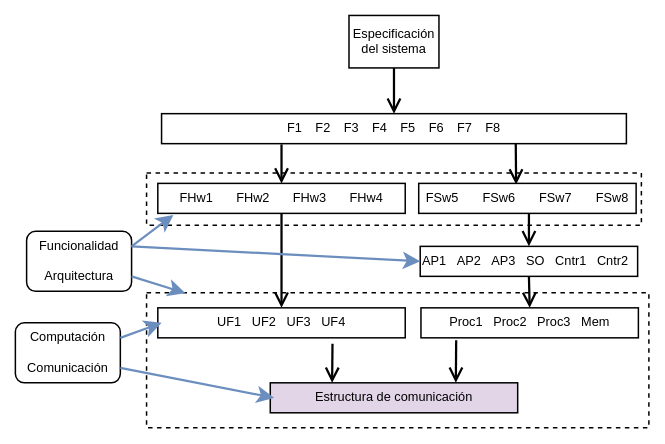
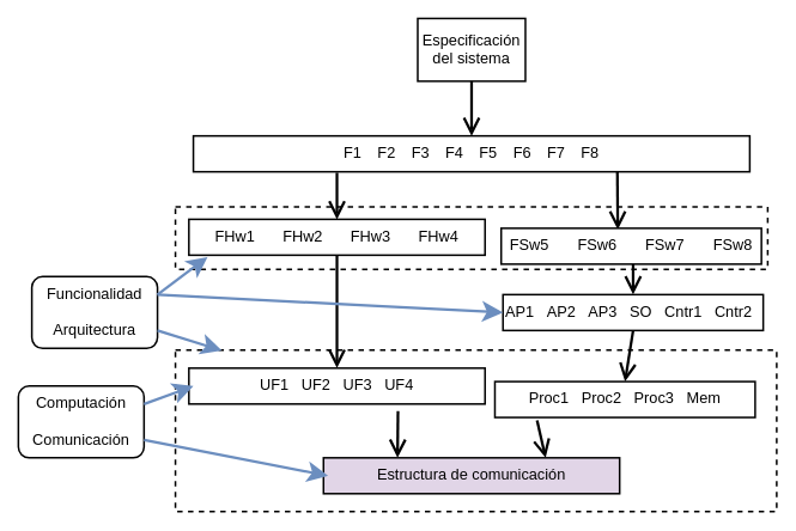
- <mxCell id="12" value="FSw5&lt;span style=&quot;white-space: pre&quot;&gt;&#09;&lt;/span&gt;FSw6&lt;span style=&quot;white-space: pre&quot;&gt;&#09;&lt;/span&gt;FSw7&lt;span style=&quot;white-space: pre&quot;&gt;&#09;&lt;/span&gt;FSw8" style="rounded=0;whiteSpace=wrap;html=1;labelBackgroundColor=none;hachureGap=4;pointerEvents=0;fontSize=17;fontColor=#000000;strokeWidth=2;align=center;" vertex="1" parent="1"><mxGeometry x="558" y="244" width="290" height="40" as="geometry" /></mxCell>
+ <mxCell id="12" value="FSw5&lt;span style=&quot;white-space: pre&quot;&gt;&#09;&lt;/span&gt;FSw6&lt;span style=&quot;white-space: pre&quot;&gt;&#09;&lt;/span&gt;FSw7&lt;span style=&quot;white-space: pre&quot;&gt;&#09;&lt;/span&gt;FSw8" style="rounded=0;whiteSpace=wrap;html=1;labelBackgroundColor=none;hachureGap=4;pointerEvents=0;fontSize=17;fontColor=#000000;strokeWidth=2;align=center;" vertex="1" parent="1"><mxGeometry x="558" y="254" width="290" height="40" as="geometry" /></mxCell>
- <mxCell id="16" value="Proc1&amp;nbsp; &amp;nbsp;Proc2&amp;nbsp; &amp;nbsp;Proc3&amp;nbsp; &amp;nbsp;Mem" style="rounded=0;whiteSpace=wrap;html=1;labelBackgroundColor=none;hachureGap=4;pointerEvents=0;fontSize=17;fontColor=#000000;strokeWidth=2;align=center;" vertex="1" parent="1"><mxGeometry x="561" y="410" width="290" height="40" as="geometry" /></mxCell>
+ <mxCell id="16" value="Proc1&amp;nbsp; &amp;nbsp;Proc2&amp;nbsp; &amp;nbsp;Proc3&amp;nbsp; &amp;nbsp;Mem" style="rounded=0;whiteSpace=wrap;html=1;labelBackgroundColor=none;hachureGap=4;pointerEvents=0;fontSize=17;fontColor=#000000;strokeWidth=2;align=center;" vertex="1" parent="1"><mxGeometry x="551" y="425" width="290" height="40" as="geometry" /></mxCell>
